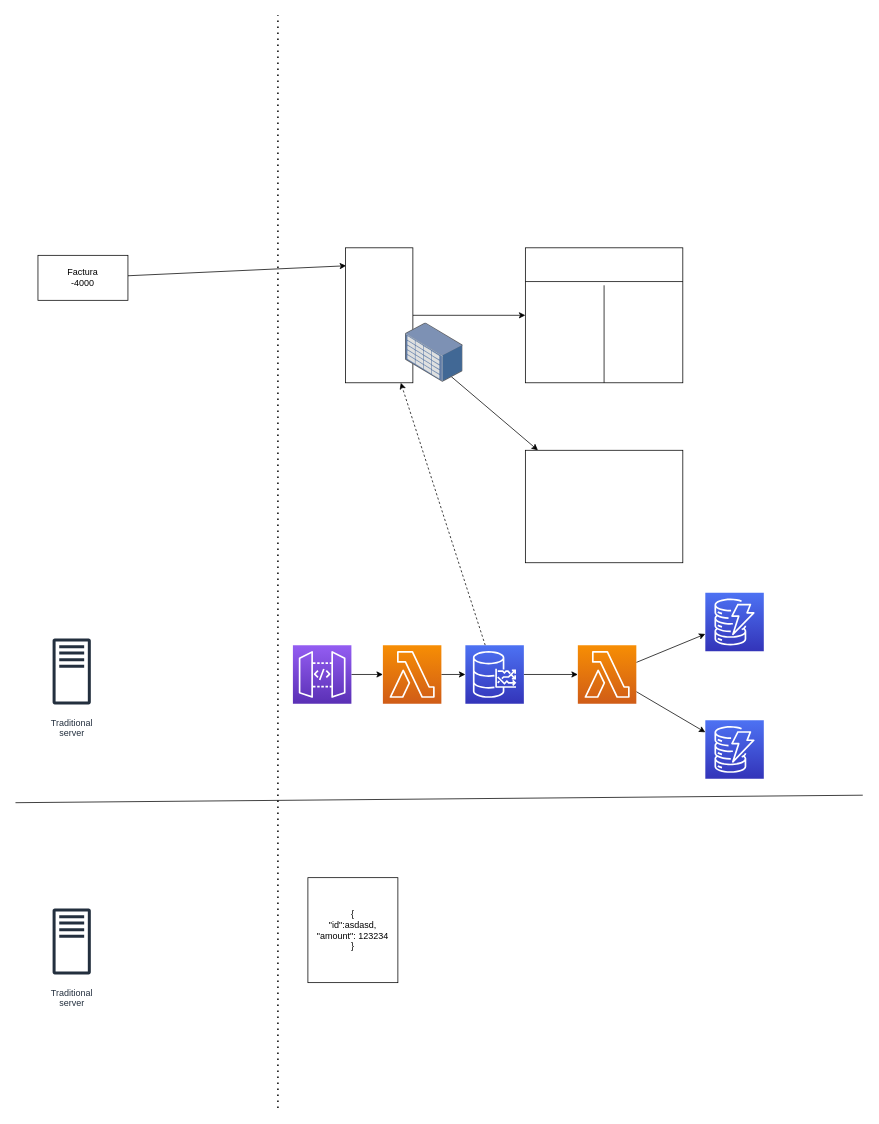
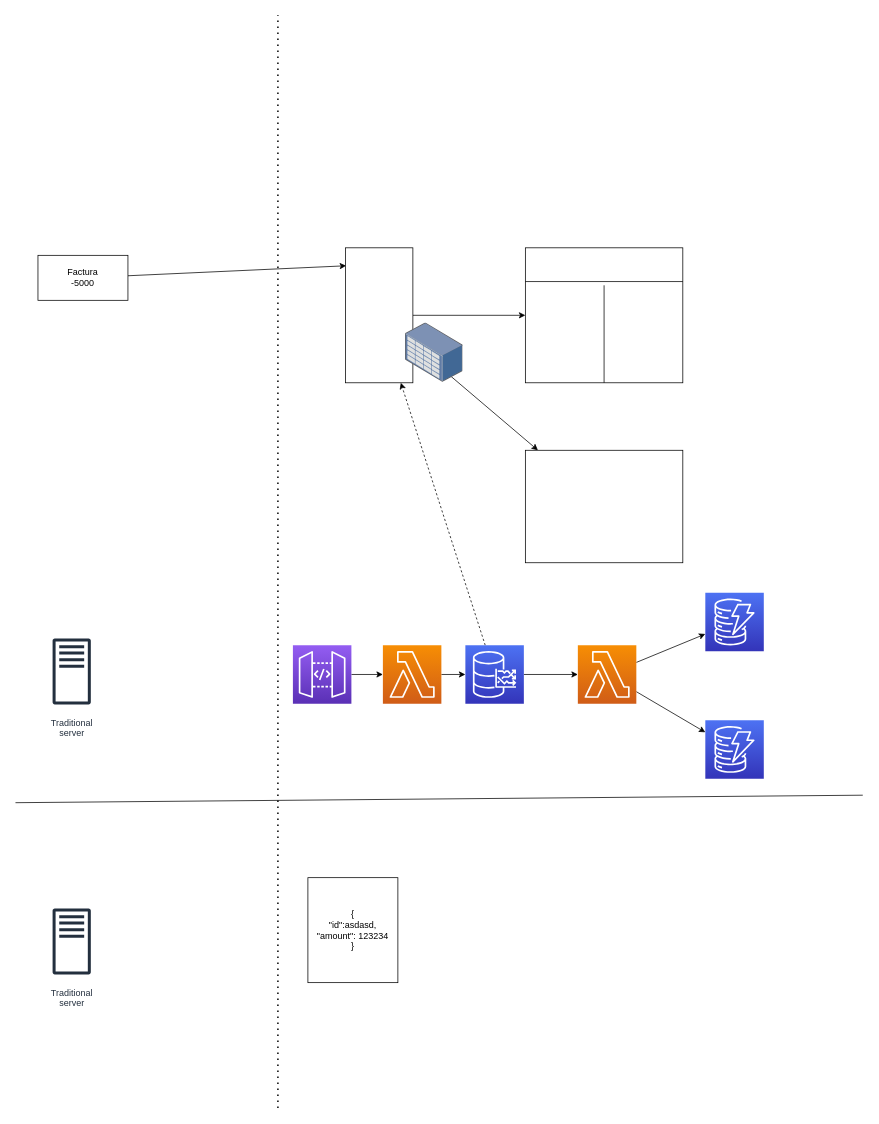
- <mxCell id="3" value="Factura&lt;br&gt;-4000" style="rounded=0;whiteSpace=wrap;html=1;" vertex="1" parent="1"><mxGeometry x="50" y="340" width="120" height="60" as="geometry" /></mxCell>
+ <mxCell id="3" value="Factura&lt;br&gt;-5000" style="rounded=0;whiteSpace=wrap;html=1;" vertex="1" parent="1"><mxGeometry x="50" y="340" width="120" height="60" as="geometry" /></mxCell>
